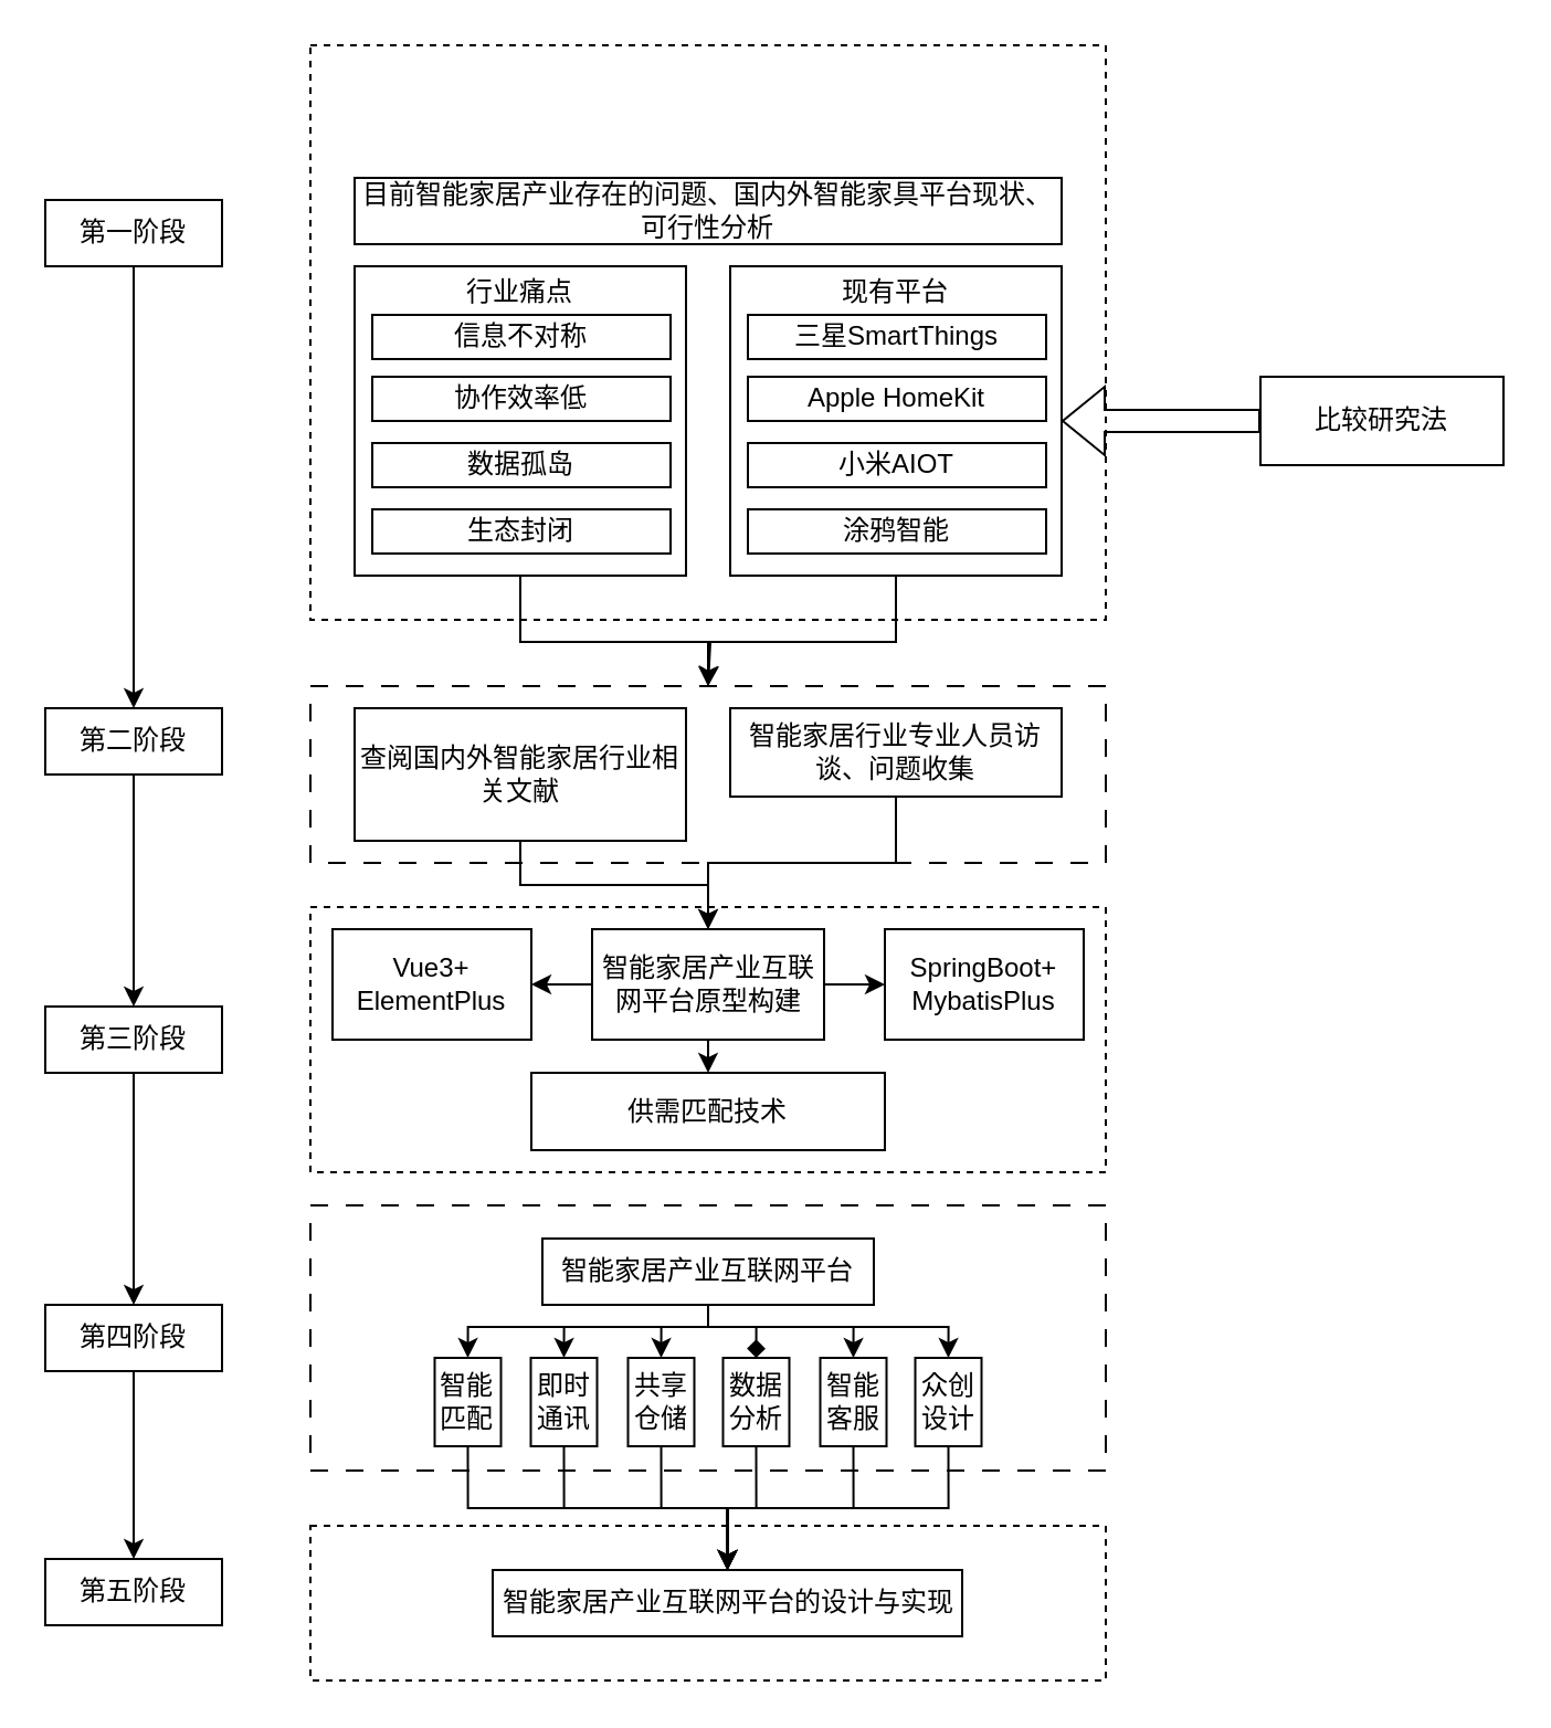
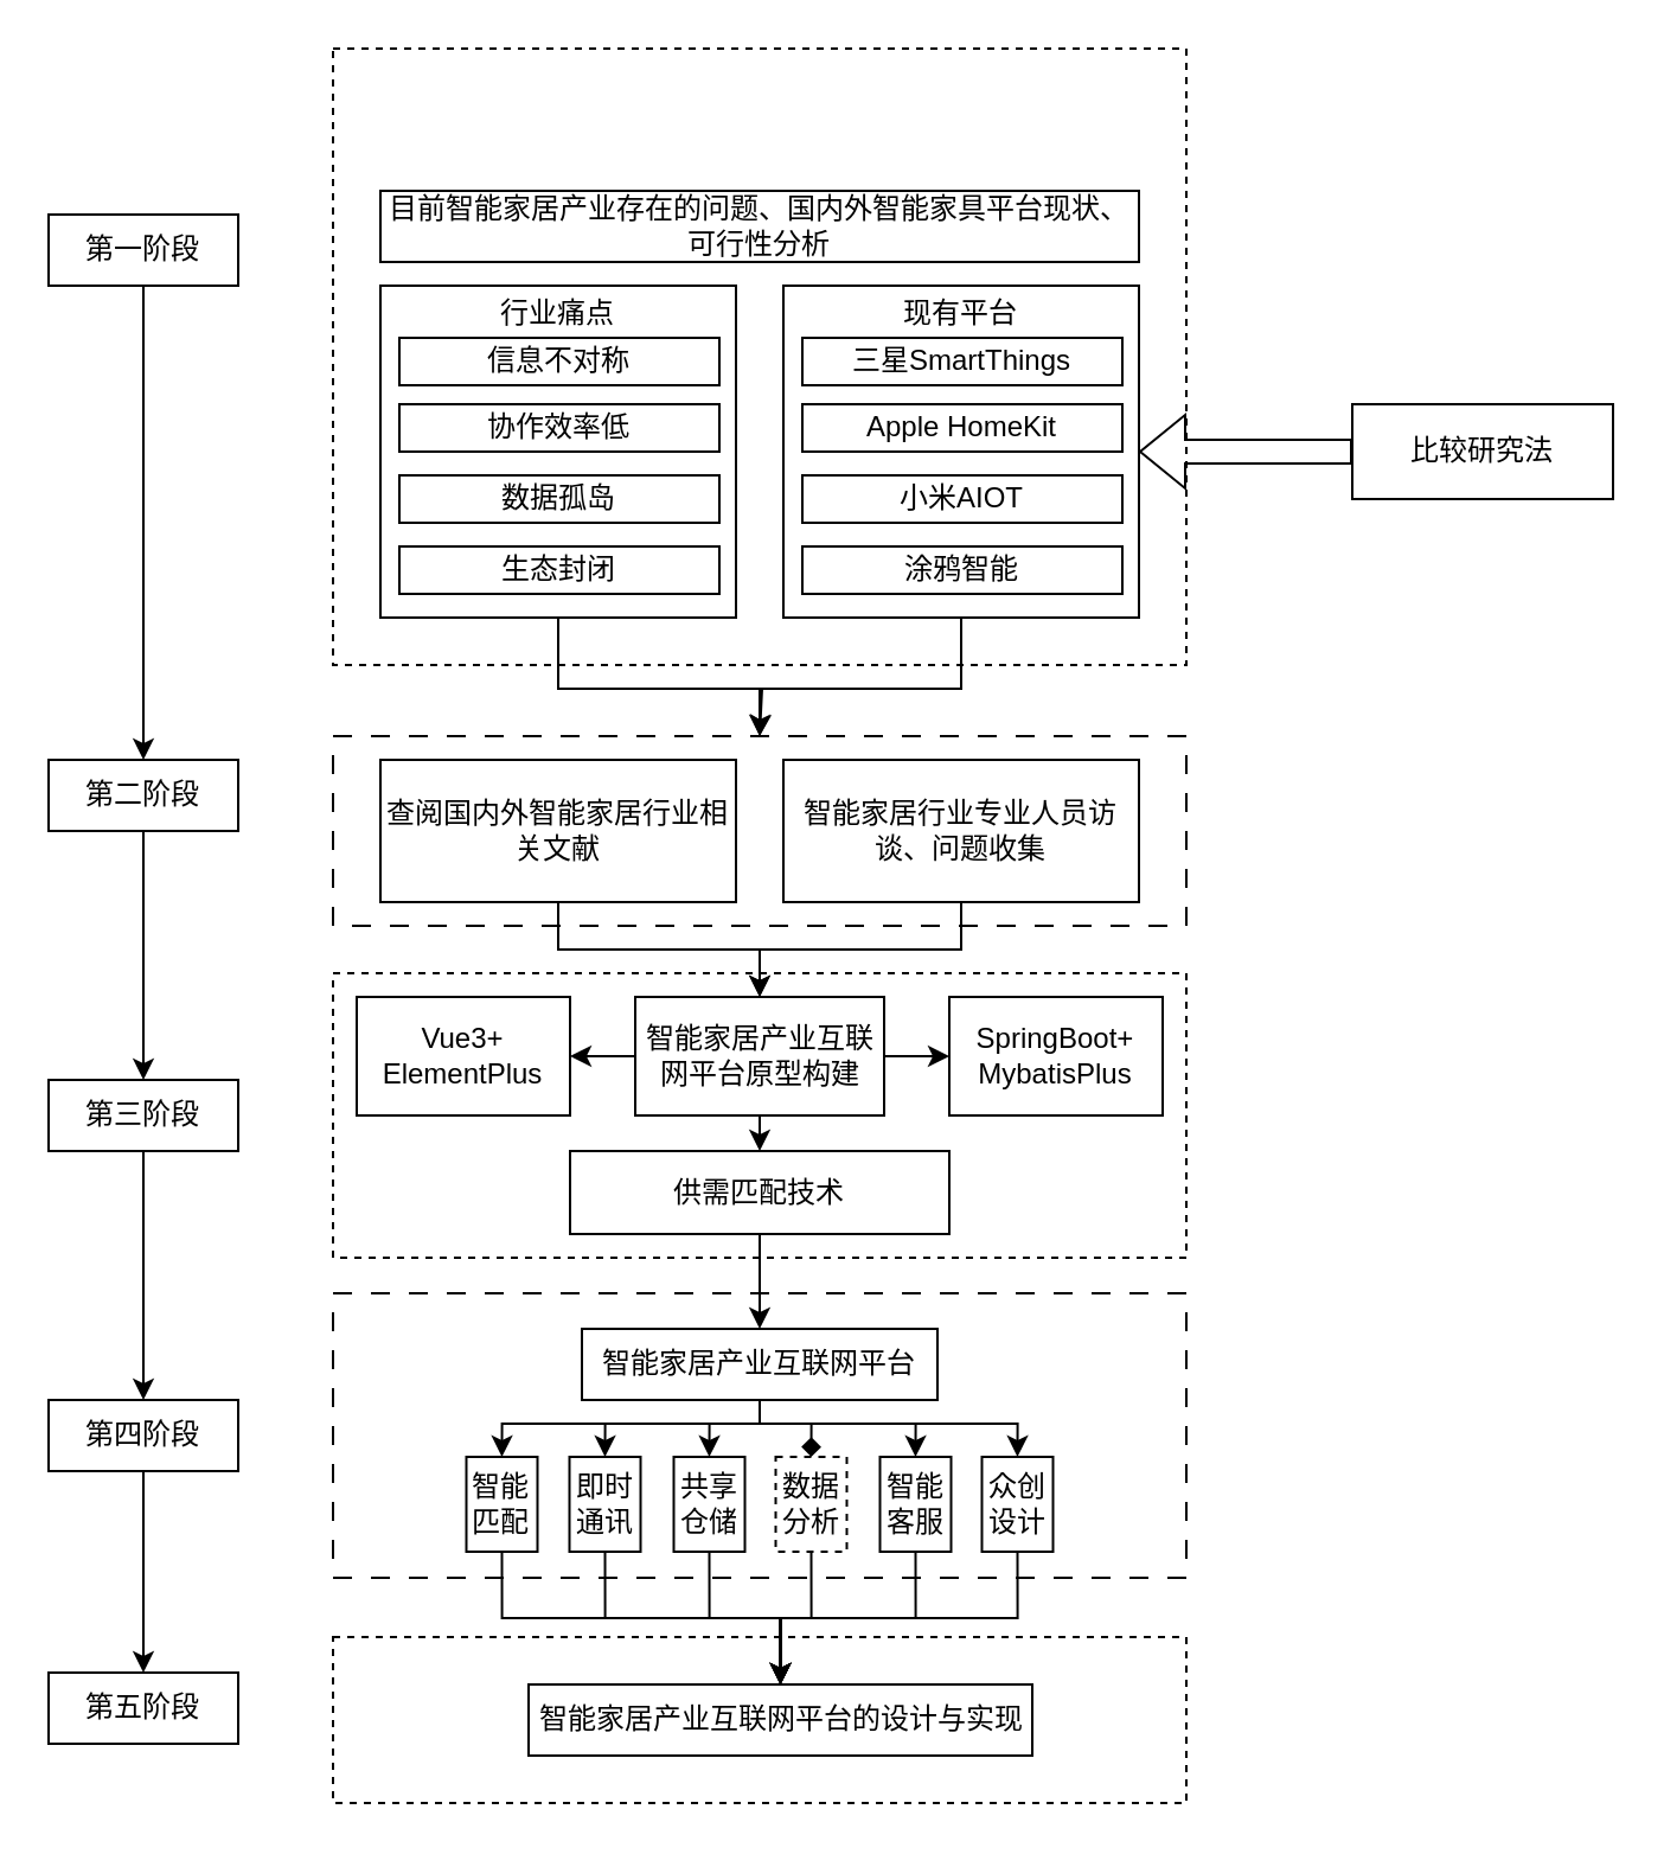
- <mxCell id="36" value="智能家居行业专业人员访谈、问题收集" style="rounded=0;whiteSpace=wrap;html=1;" vertex="1" parent="1"><mxGeometry x="330" y="320" width="150" height="40" as="geometry" /></mxCell>
+ <mxCell id="36" value="智能家居行业专业人员访谈、问题收集" style="rounded=0;whiteSpace=wrap;html=1;" vertex="1" parent="1"><mxGeometry x="330" y="320" width="150" height="60" as="geometry" /></mxCell>
+ <mxCell id="43" style="edgeStyle=orthogonalEdgeStyle;rounded=0;orthogonalLoop=1;jettySize=auto;html=1;exitX=0.5;exitY=1;exitDx=0;exitDy=0;entryX=0.5;entryY=0;entryDx=0;entryDy=0;" edge="1" parent="1" source="44" target="51"><mxGeometry relative="1" as="geometry" /></mxCell>
- <mxCell id="59" value="数据分析" style="rounded=0;whiteSpace=wrap;html=1;" vertex="1" parent="1"><mxGeometry x="326.75" y="614" width="30" height="40" as="geometry" /></mxCell>
+ <mxCell id="59" value="数据分析" style="rounded=0;whiteSpace=wrap;html=1;dashed=1;" vertex="1" parent="1"><mxGeometry x="326.75" y="614" width="30" height="40" as="geometry" /></mxCell>
